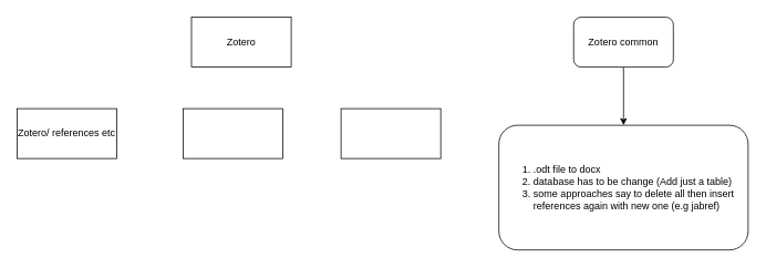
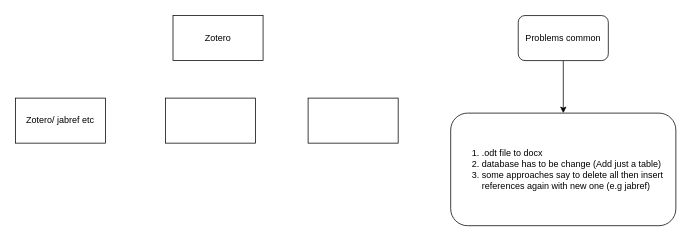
- <mxCell id="7" value="Zotero common" style="rounded=1;whiteSpace=wrap;html=1;" vertex="1" parent="1"><mxGeometry x="690" y="20" width="120" height="60" as="geometry" /></mxCell>
+ <mxCell id="7" value="Problems common" style="rounded=1;whiteSpace=wrap;html=1;" vertex="1" parent="1"><mxGeometry x="690" y="20" width="120" height="60" as="geometry" /></mxCell>
- <mxCell id="3" value="Zotero/ references etc" style="rounded=0;whiteSpace=wrap;html=1;" vertex="1" parent="1"><mxGeometry x="20" y="130" width="120" height="60" as="geometry" /></mxCell>
+ <mxCell id="3" value="Zotero/ jabref etc" style="rounded=0;whiteSpace=wrap;html=1;" vertex="1" parent="1"><mxGeometry x="20" y="130" width="120" height="60" as="geometry" /></mxCell>
